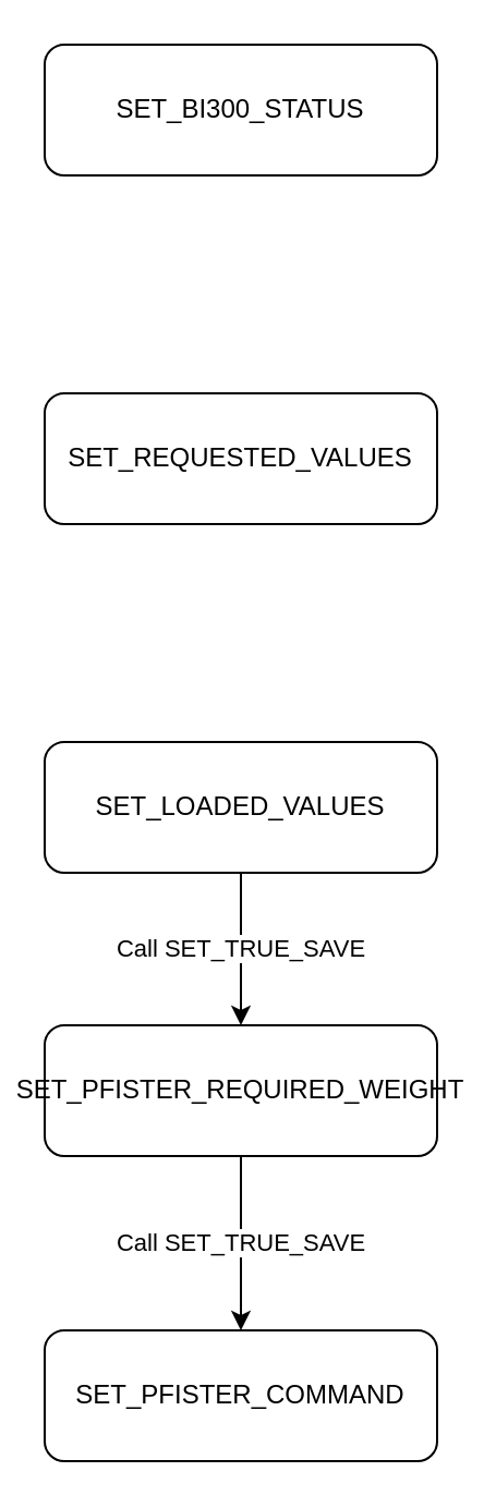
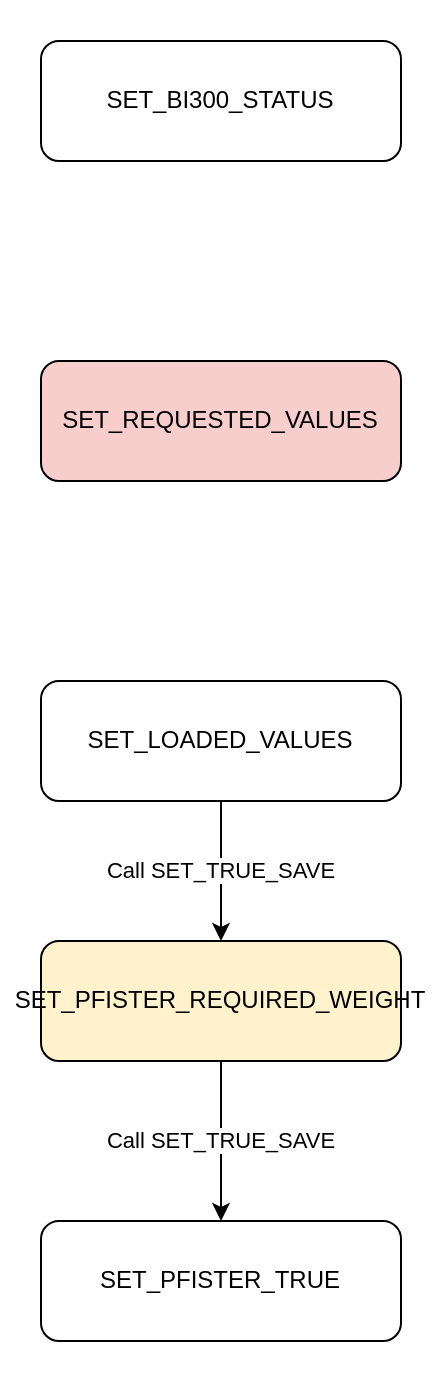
- <mxCell id="3" value="SET_REQUESTED_VALUES" style="rounded=1;whiteSpace=wrap;html=1;" parent="1" vertex="1"><mxGeometry x="20" y="180" width="180" height="60" as="geometry" /></mxCell>
+ <mxCell id="3" value="SET_REQUESTED_VALUES" style="rounded=1;whiteSpace=wrap;html=1;fillColor=#f8cecc;" parent="1" vertex="1"><mxGeometry x="20" y="180" width="180" height="60" as="geometry" /></mxCell>
- <mxCell id="5" value="SET_PFISTER_REQUIRED_WEIGHT" style="rounded=1;whiteSpace=wrap;html=1;" parent="1" vertex="1"><mxGeometry x="20" y="470" width="180" height="60" as="geometry" /></mxCell>
+ <mxCell id="5" value="SET_PFISTER_REQUIRED_WEIGHT" style="rounded=1;whiteSpace=wrap;html=1;fillColor=#fff2cc;" parent="1" vertex="1"><mxGeometry x="20" y="470" width="180" height="60" as="geometry" /></mxCell>
- <mxCell id="6" value="SET_PFISTER_COMMAND" style="rounded=1;whiteSpace=wrap;html=1;" parent="1" vertex="1"><mxGeometry x="20" y="610" width="180" height="60" as="geometry" /></mxCell>
+ <mxCell id="6" value="SET_PFISTER_TRUE" style="rounded=1;whiteSpace=wrap;html=1;" parent="1" vertex="1"><mxGeometry x="20" y="610" width="180" height="60" as="geometry" /></mxCell>
